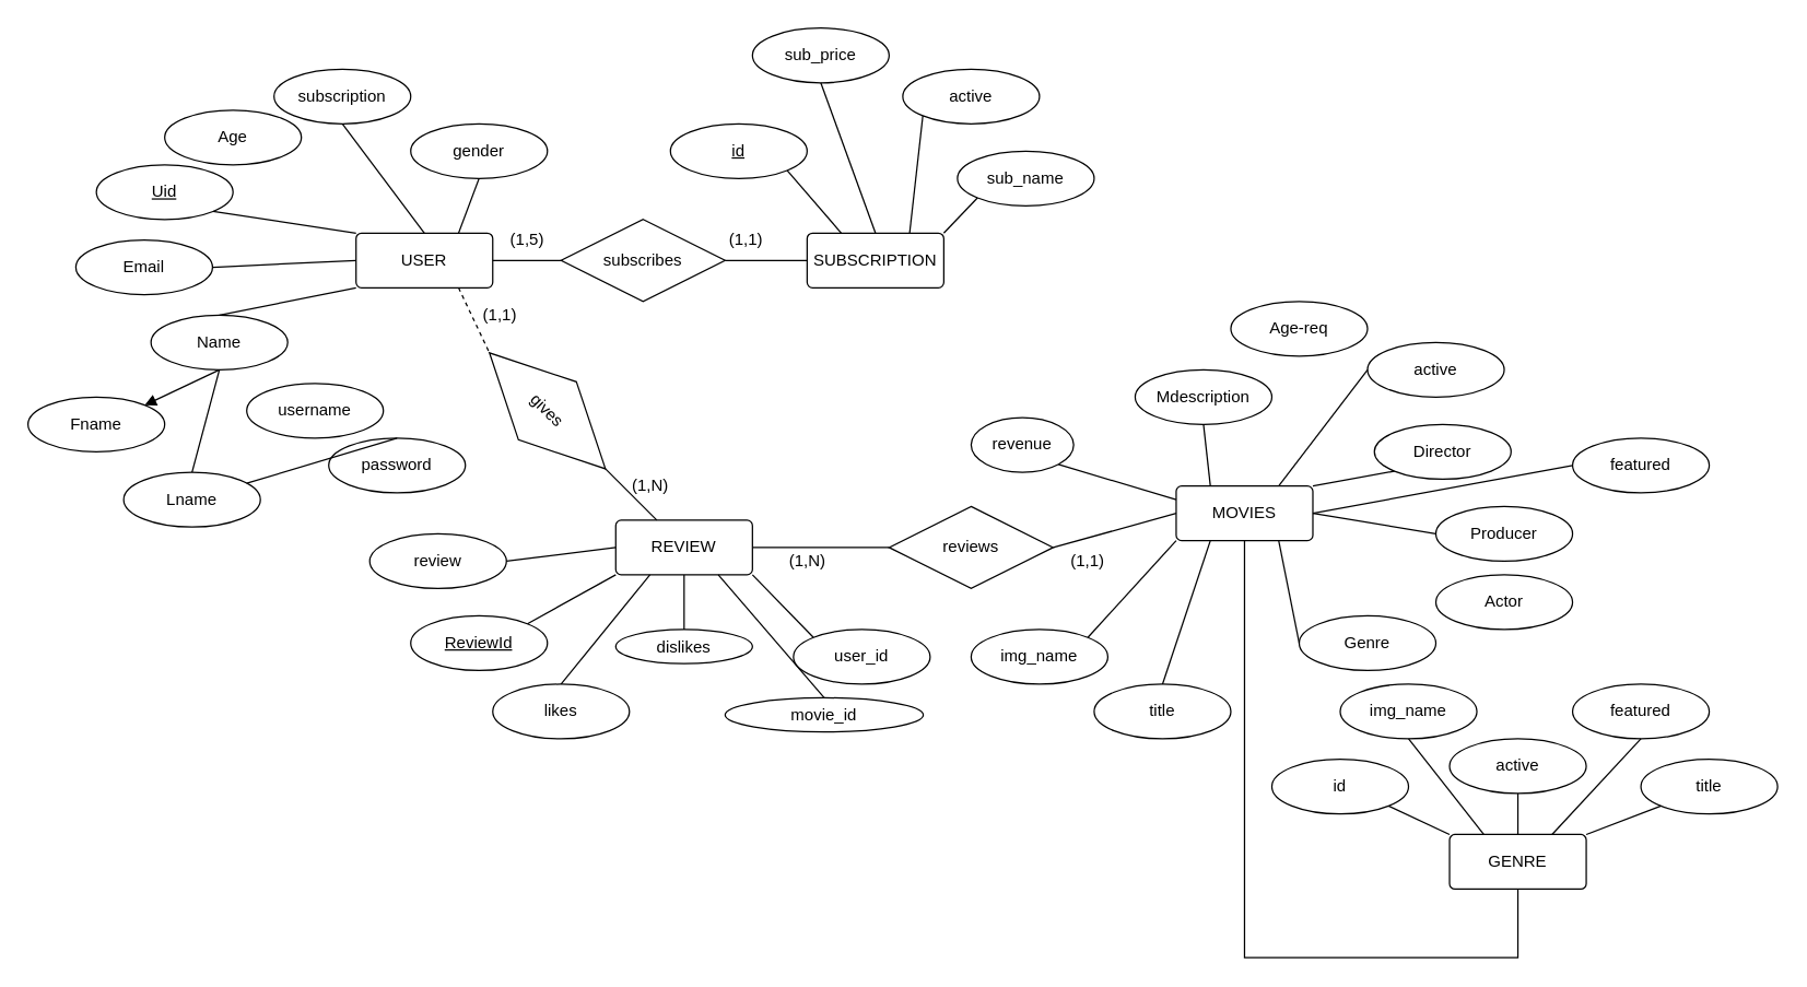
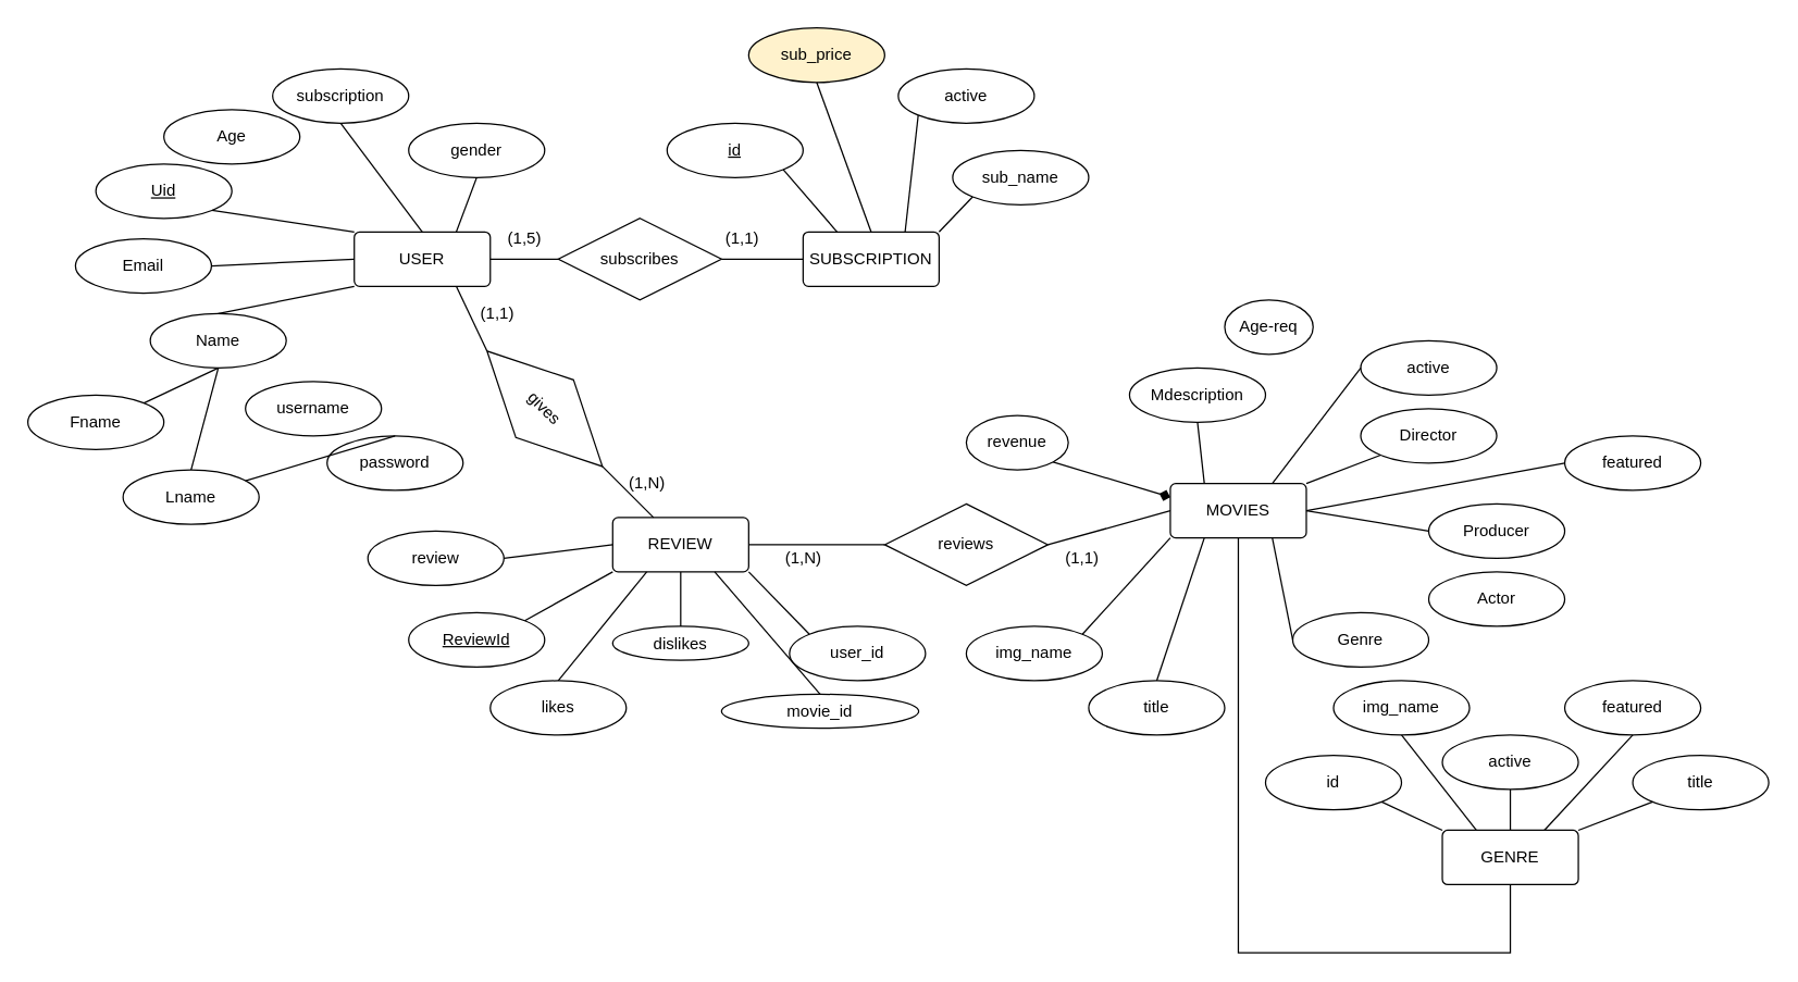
- <mxCell id="48" value="sub_price" style="ellipse;whiteSpace=wrap;html=1;align=center;" vertex="1" parent="1"><mxGeometry x="550" y="20" width="100" height="40" as="geometry" /></mxCell>
+ <mxCell id="48" value="sub_price" style="ellipse;whiteSpace=wrap;html=1;align=center;fillColor=#fff2cc;" vertex="1" parent="1"><mxGeometry x="550" y="20" width="100" height="40" as="geometry" /></mxCell>
- <mxCell id="11" value="" style="endArrow=none;html=1;rounded=0;exitX=0.75;exitY=1;exitDx=0;exitDy=0;entryX=0;entryY=0.5;entryDx=0;entryDy=0;dashed=1;" parent="1" source="2" target="7" edge="1"><mxGeometry relative="1" as="geometry"><mxPoint x="360" y="639" as="sourcePoint" /><mxPoint x="520" y="639" as="targetPoint" /></mxGeometry></mxCell>
+ <mxCell id="11" value="" style="endArrow=none;html=1;rounded=0;exitX=0.75;exitY=1;exitDx=0;exitDy=0;entryX=0;entryY=0.5;entryDx=0;entryDy=0;" parent="1" source="2" target="7" edge="1"><mxGeometry relative="1" as="geometry"><mxPoint x="360" y="639" as="sourcePoint" /><mxPoint x="520" y="639" as="targetPoint" /></mxGeometry></mxCell>
- <mxCell id="31" value="Age-req" style="ellipse;whiteSpace=wrap;html=1;align=center;" parent="1" vertex="1"><mxGeometry x="900" y="220" width="100" height="40" as="geometry" /></mxCell>
+ <mxCell id="31" value="Age-req" style="ellipse;whiteSpace=wrap;html=1;align=center;" parent="1" vertex="1"><mxGeometry x="900" y="220" width="65" height="40" as="geometry" /></mxCell>
- <mxCell id="26" value="" style="endArrow=block;html=1;rounded=0;exitX=0.5;exitY=1;exitDx=0;exitDy=0;entryX=1;entryY=0;entryDx=0;entryDy=0;" parent="1" source="22" target="24" edge="1"><mxGeometry relative="1" as="geometry"><mxPoint x="600" y="480" as="sourcePoint" /><mxPoint x="760" y="480" as="targetPoint" /></mxGeometry></mxCell>
+ <mxCell id="26" value="" style="endArrow=none;html=1;rounded=0;exitX=0.5;exitY=1;exitDx=0;exitDy=0;entryX=1;entryY=0;entryDx=0;entryDy=0;" parent="1" source="22" target="24" edge="1"><mxGeometry relative="1" as="geometry"><mxPoint x="600" y="480" as="sourcePoint" /><mxPoint x="760" y="480" as="targetPoint" /></mxGeometry></mxCell>
- <mxCell id="39" value="Director" style="ellipse;whiteSpace=wrap;html=1;align=center;" parent="1" vertex="1"><mxGeometry x="1005" y="310" width="100" height="40" as="geometry" /></mxCell>
+ <mxCell id="39" value="Director" style="ellipse;whiteSpace=wrap;html=1;align=center;" parent="1" vertex="1"><mxGeometry x="1000" y="300" width="100" height="40" as="geometry" /></mxCell>
- <mxCell id="47" value="" style="endArrow=none;html=1;rounded=0;exitX=1;exitY=1;exitDx=0;exitDy=0;entryX=0;entryY=0.25;entryDx=0;entryDy=0;" parent="1" source="46" target="4" edge="1"><mxGeometry relative="1" as="geometry"><mxPoint x="140" y="795" as="sourcePoint" /><mxPoint x="810" y="375" as="targetPoint" /></mxGeometry></mxCell>
+ <mxCell id="47" value="" style="endArrow=diamond;html=1;rounded=0;exitX=1;exitY=1;exitDx=0;exitDy=0;entryX=0;entryY=0.25;entryDx=0;entryDy=0;" parent="1" source="46" target="4" edge="1"><mxGeometry relative="1" as="geometry"><mxPoint x="140" y="795" as="sourcePoint" /><mxPoint x="810" y="375" as="targetPoint" /></mxGeometry></mxCell>
